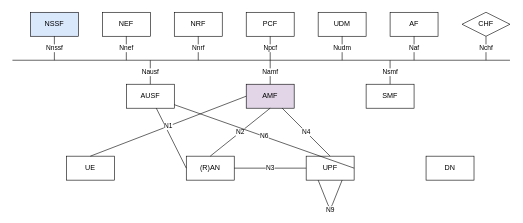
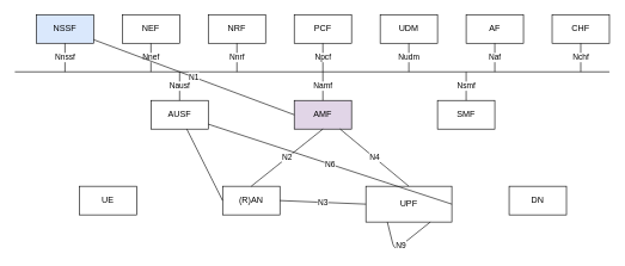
- <mxCell id="8" value="CHF" style="rhombus;whiteSpace=wrap;html=1;" parent="1" vertex="1"><mxGeometry x="770" y="20" width="80" height="40" as="geometry" /></mxCell>
+ <mxCell id="8" value="CHF" style="rounded=0;whiteSpace=wrap;html=1;" parent="1" vertex="1"><mxGeometry x="770" y="20" width="80" height="40" as="geometry" /></mxCell>
- <mxCell id="28" value="N1" style="endArrow=none;html=1;entryX=0.5;entryY=0;entryDx=0;entryDy=0;exitX=0;exitY=0.5;exitDx=0;exitDy=0;" parent="1" source="10" target="13" edge="1"><mxGeometry width="50" height="50" relative="1" as="geometry"><mxPoint x="320" y="290" as="sourcePoint" /><mxPoint x="200" y="290" as="targetPoint" /></mxGeometry></mxCell>
+ <mxCell id="28" value="N1" style="endArrow=none;html=1;exitX=0;exitY=0.5;exitDx=0;exitDy=0;" parent="1" source="10" target="2" edge="1"><mxGeometry width="50" height="50" relative="1" as="geometry"><mxPoint x="320" y="290" as="sourcePoint" /><mxPoint x="200" y="290" as="targetPoint" /></mxGeometry></mxCell>
- <mxCell id="15" value="UPF" style="rounded=0;whiteSpace=wrap;html=1;" parent="1" vertex="1"><mxGeometry x="510" y="260" width="80" height="40" as="geometry" /></mxCell>
+ <mxCell id="15" value="UPF" style="rounded=0;whiteSpace=wrap;html=1;" parent="1" vertex="1"><mxGeometry x="510" y="260" width="120" height="50" as="geometry" /></mxCell>
